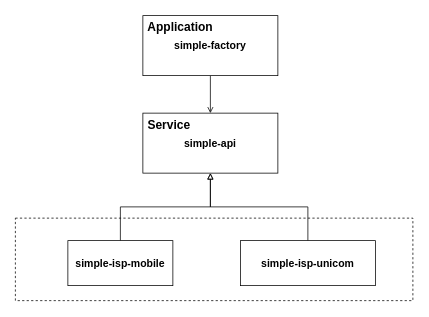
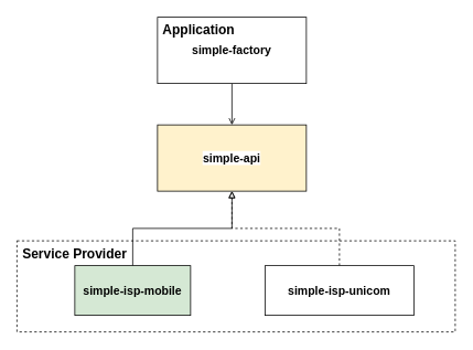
- <mxCell id="11" value="Service" style="text;html=1;strokeColor=none;fillColor=none;align=center;verticalAlign=middle;whiteSpace=wrap;rounded=0;fontSize=16;fontStyle=1" vertex="1" parent="1"><mxGeometry x="190" y="150" width="70" height="30" as="geometry" /></mxCell>
- <mxCell id="5" value="simple-api" style="rounded=0;whiteSpace=wrap;html=1;fontStyle=1;fontSize=14;labelBackgroundColor=default;" vertex="1" parent="1"><mxGeometry x="190" y="150" width="180" height="80" as="geometry" /></mxCell>
+ <mxCell id="5" value="simple-api" style="rounded=0;whiteSpace=wrap;html=1;fontStyle=1;fontSize=14;labelBackgroundColor=default;fillColor=#fff2cc;" vertex="1" parent="1"><mxGeometry x="190" y="150" width="180" height="80" as="geometry" /></mxCell>
- <mxCell id="8" style="edgeStyle=orthogonalEdgeStyle;rounded=0;orthogonalLoop=1;jettySize=auto;html=1;exitX=0.5;exitY=0;exitDx=0;exitDy=0;fontSize=14;endArrow=block;endFill=0;entryX=0.5;entryY=1;entryDx=0;entryDy=0;" edge="1" parent="1" source="9" target="5"><mxGeometry relative="1" as="geometry"><mxPoint x="270" y="240" as="targetPoint" /></mxGeometry></mxCell>
+ <mxCell id="8" style="edgeStyle=orthogonalEdgeStyle;rounded=0;orthogonalLoop=1;jettySize=auto;html=1;exitX=0.5;exitY=0;exitDx=0;exitDy=0;fontSize=14;endArrow=block;endFill=0;entryX=0.5;entryY=1;entryDx=0;entryDy=0;dashed=1;" edge="1" parent="1" source="9" target="5"><mxGeometry relative="1" as="geometry"><mxPoint x="270" y="240" as="targetPoint" /></mxGeometry></mxCell>
+ <mxCell id="10" value="Service Provider" style="text;html=1;strokeColor=none;fillColor=none;align=center;verticalAlign=middle;whiteSpace=wrap;rounded=0;fontSize=16;fontStyle=1" vertex="1" parent="1"><mxGeometry x="20" y="290" width="140" height="30" as="geometry" /></mxCell>
- <mxCell id="7" value="simple-isp-mobile" style="rounded=0;whiteSpace=wrap;html=1;fontStyle=1;fontSize=14;" vertex="1" parent="1"><mxGeometry x="90" y="320" width="140" height="60" as="geometry" /></mxCell>
+ <mxCell id="7" value="simple-isp-mobile" style="rounded=0;whiteSpace=wrap;html=1;fontStyle=1;fontSize=14;fillColor=#d5e8d4;" vertex="1" parent="1"><mxGeometry x="90" y="320" width="140" height="60" as="geometry" /></mxCell>
